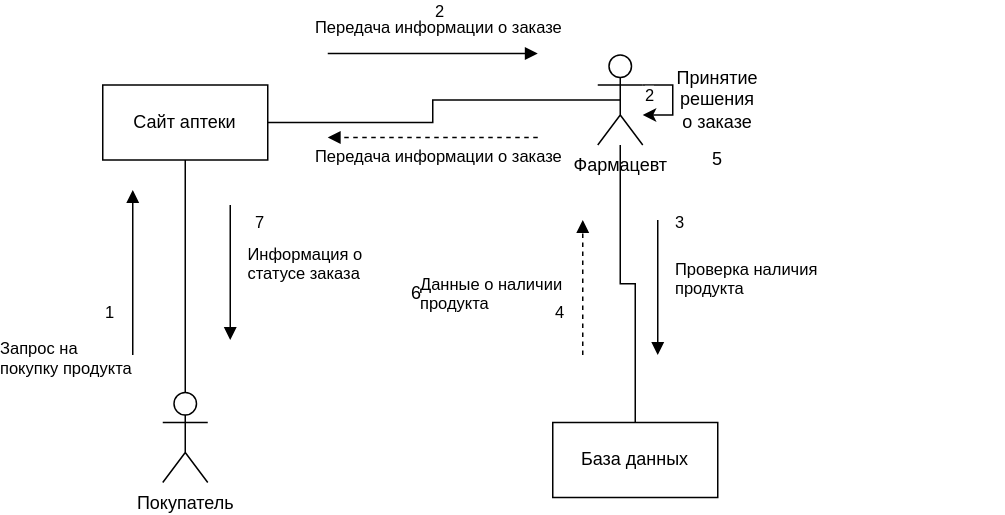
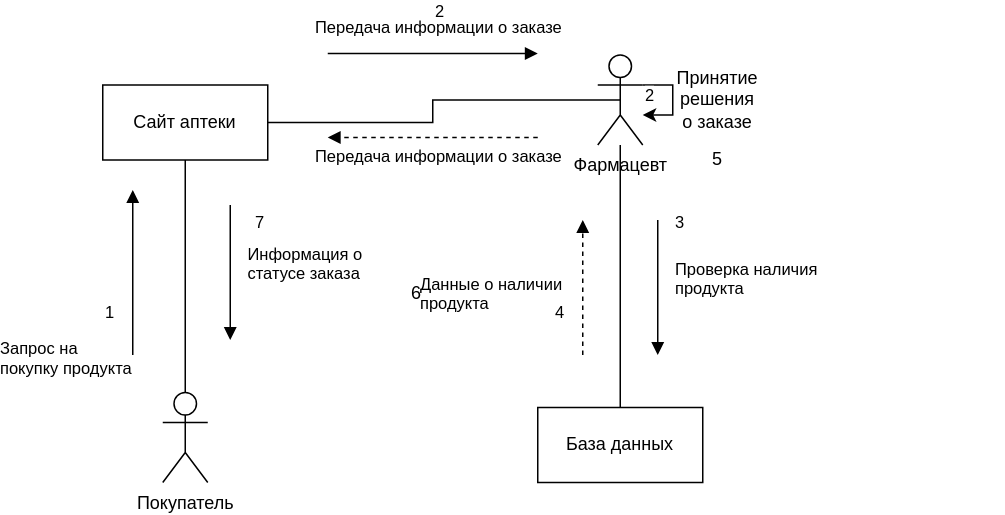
- <mxCell id="6" value="База данных" style="html=1;whiteSpace=wrap;" vertex="1" parent="1"><mxGeometry x="320" y="266" width="110" height="50" as="geometry" /></mxCell>
+ <mxCell id="6" value="База данных" style="html=1;whiteSpace=wrap;" vertex="1" parent="1"><mxGeometry x="310" y="256" width="110" height="50" as="geometry" /></mxCell>
